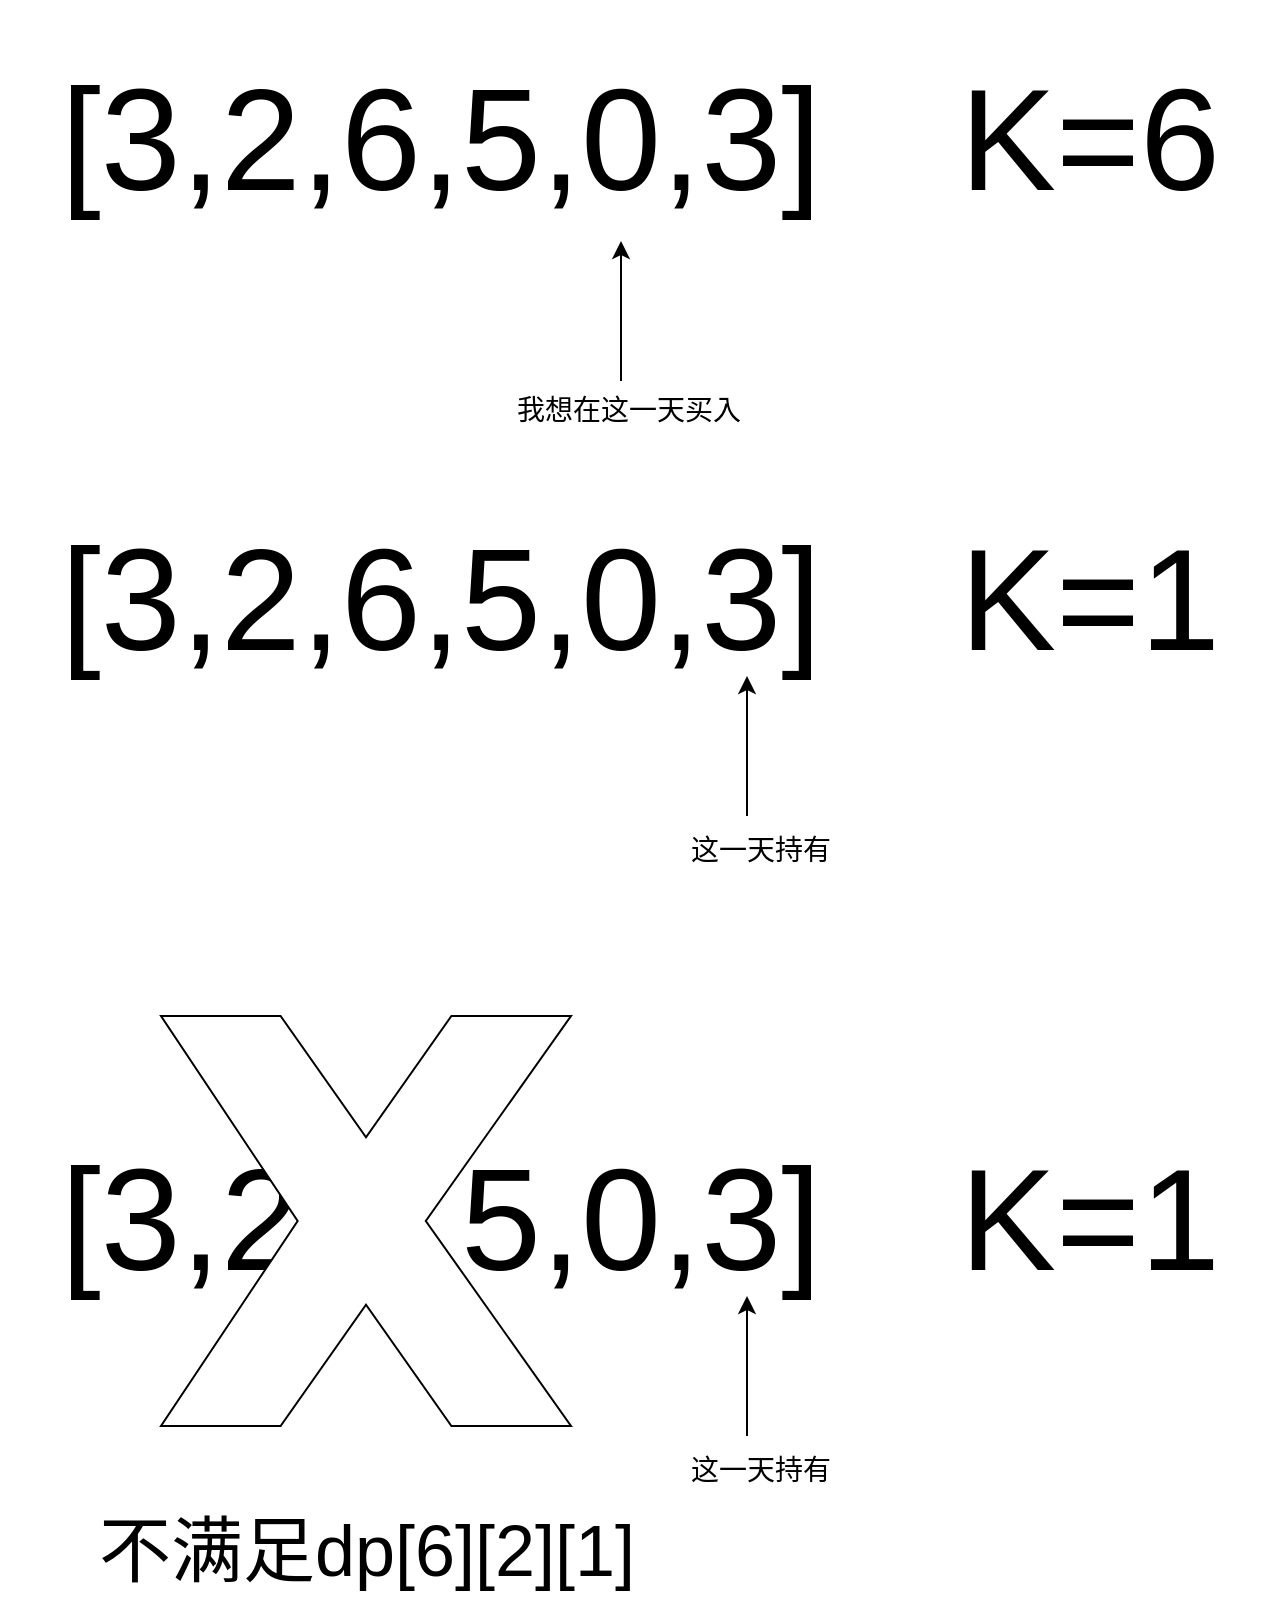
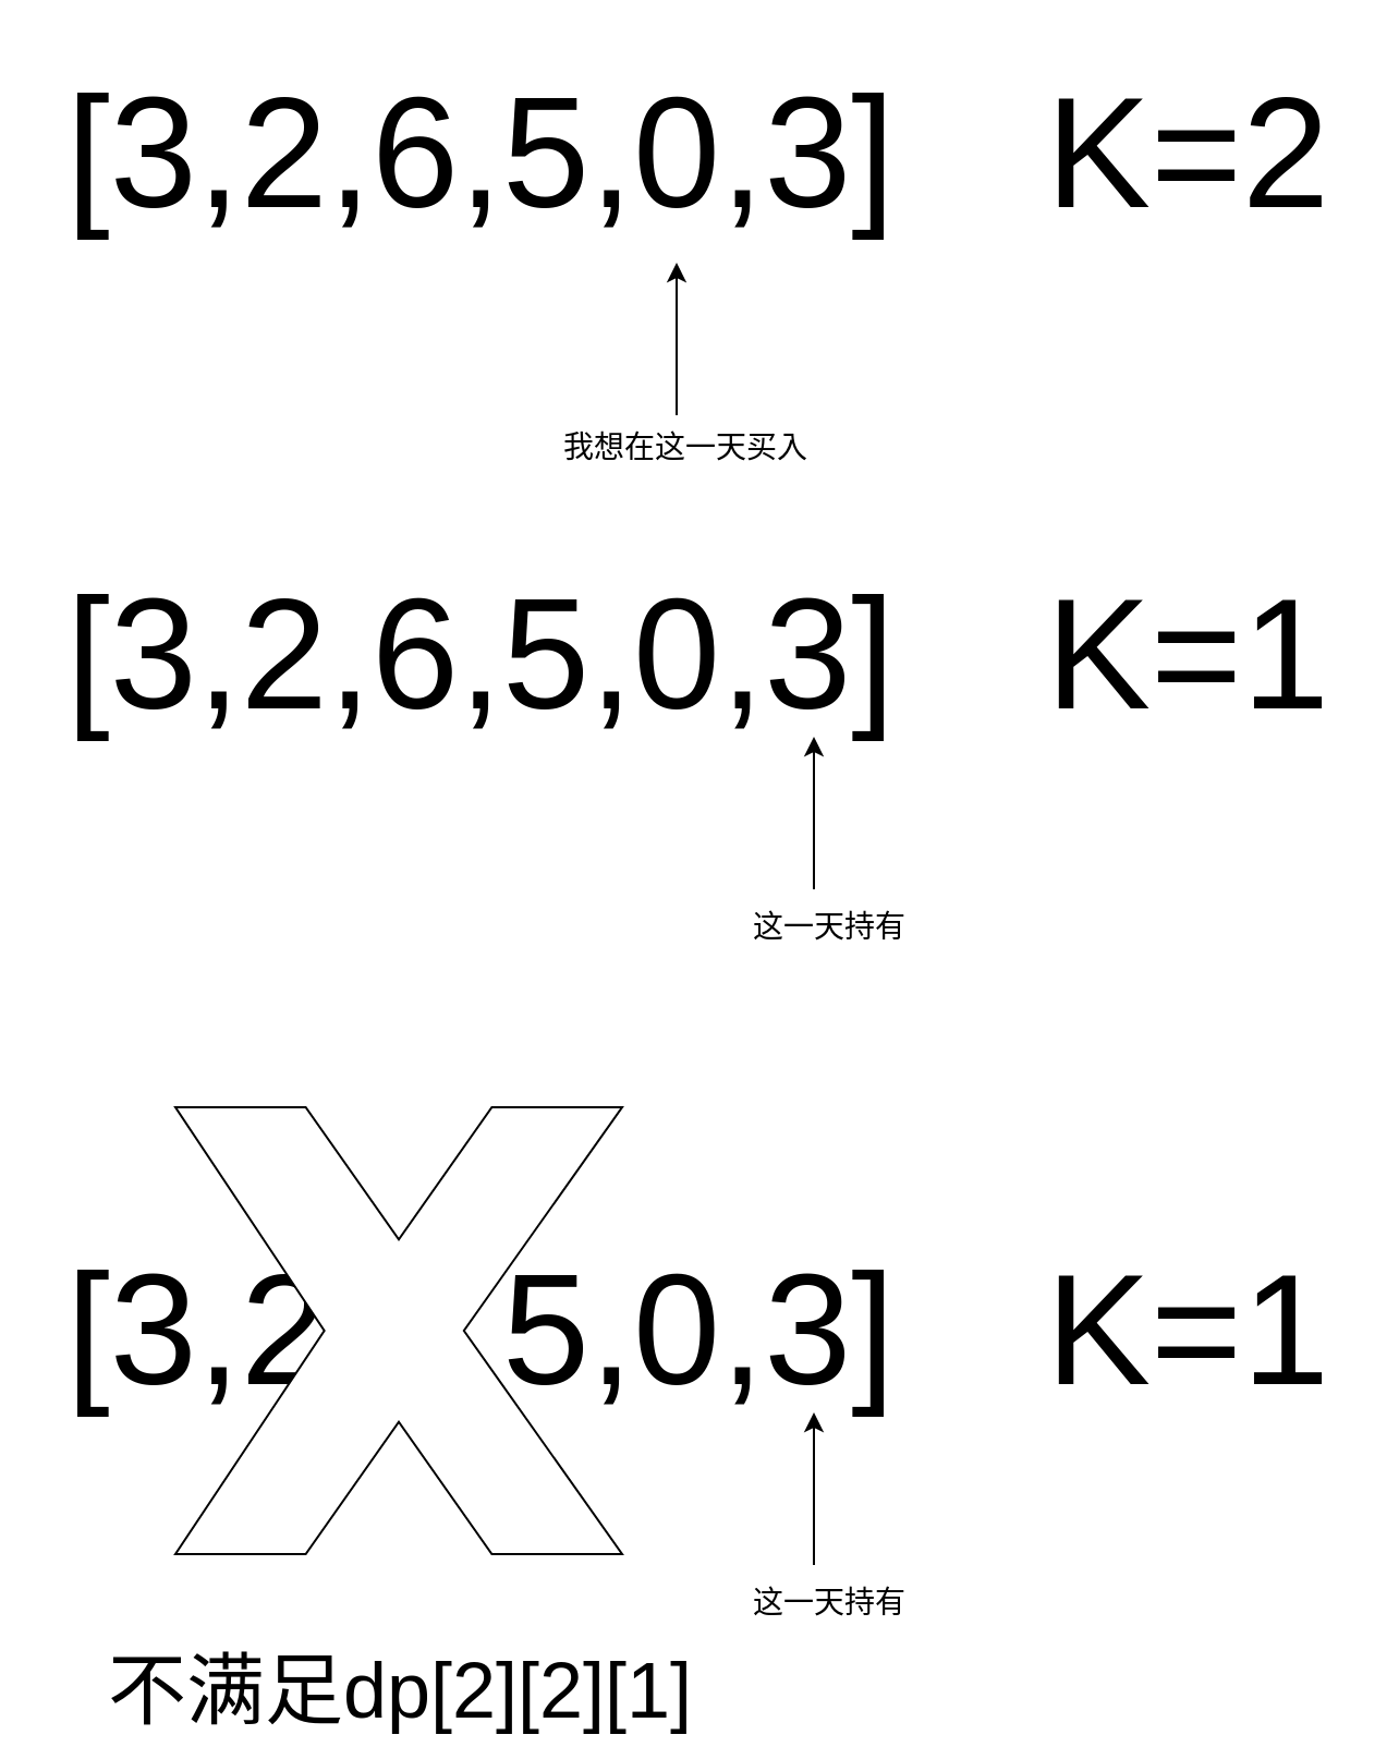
- <mxCell id="5" value="&lt;font style=&quot;font-size: 72px;&quot;&gt;K=6&lt;/font&gt;" style="text;html=1;strokeColor=none;fillColor=none;align=center;verticalAlign=middle;whiteSpace=wrap;rounded=0;fontSize=14;" parent="1" vertex="1"><mxGeometry x="470" y="32.5" width="150" height="75" as="geometry" /></mxCell>
+ <mxCell id="5" value="&lt;font style=&quot;font-size: 72px;&quot;&gt;K=2&lt;/font&gt;" style="text;html=1;strokeColor=none;fillColor=none;align=center;verticalAlign=middle;whiteSpace=wrap;rounded=0;fontSize=14;" parent="1" vertex="1"><mxGeometry x="470" y="32.5" width="150" height="75" as="geometry" /></mxCell>
- <mxCell id="14" value="&lt;font style=&quot;font-size: 36px&quot;&gt;不满足dp[6][2][1]&lt;/font&gt;" style="verticalLabelPosition=bottom;verticalAlign=top;html=1;shape=mxgraph.basic.x;fontSize=72;" parent="1" vertex="1"><mxGeometry x="80" y="507.5" width="205" height="205" as="geometry" /></mxCell>
+ <mxCell id="14" value="&lt;font style=&quot;font-size: 36px&quot;&gt;不满足dp[2][2][1]&lt;/font&gt;" style="verticalLabelPosition=bottom;verticalAlign=top;html=1;shape=mxgraph.basic.x;fontSize=72;" parent="1" vertex="1"><mxGeometry x="80" y="507.5" width="205" height="205" as="geometry" /></mxCell>
